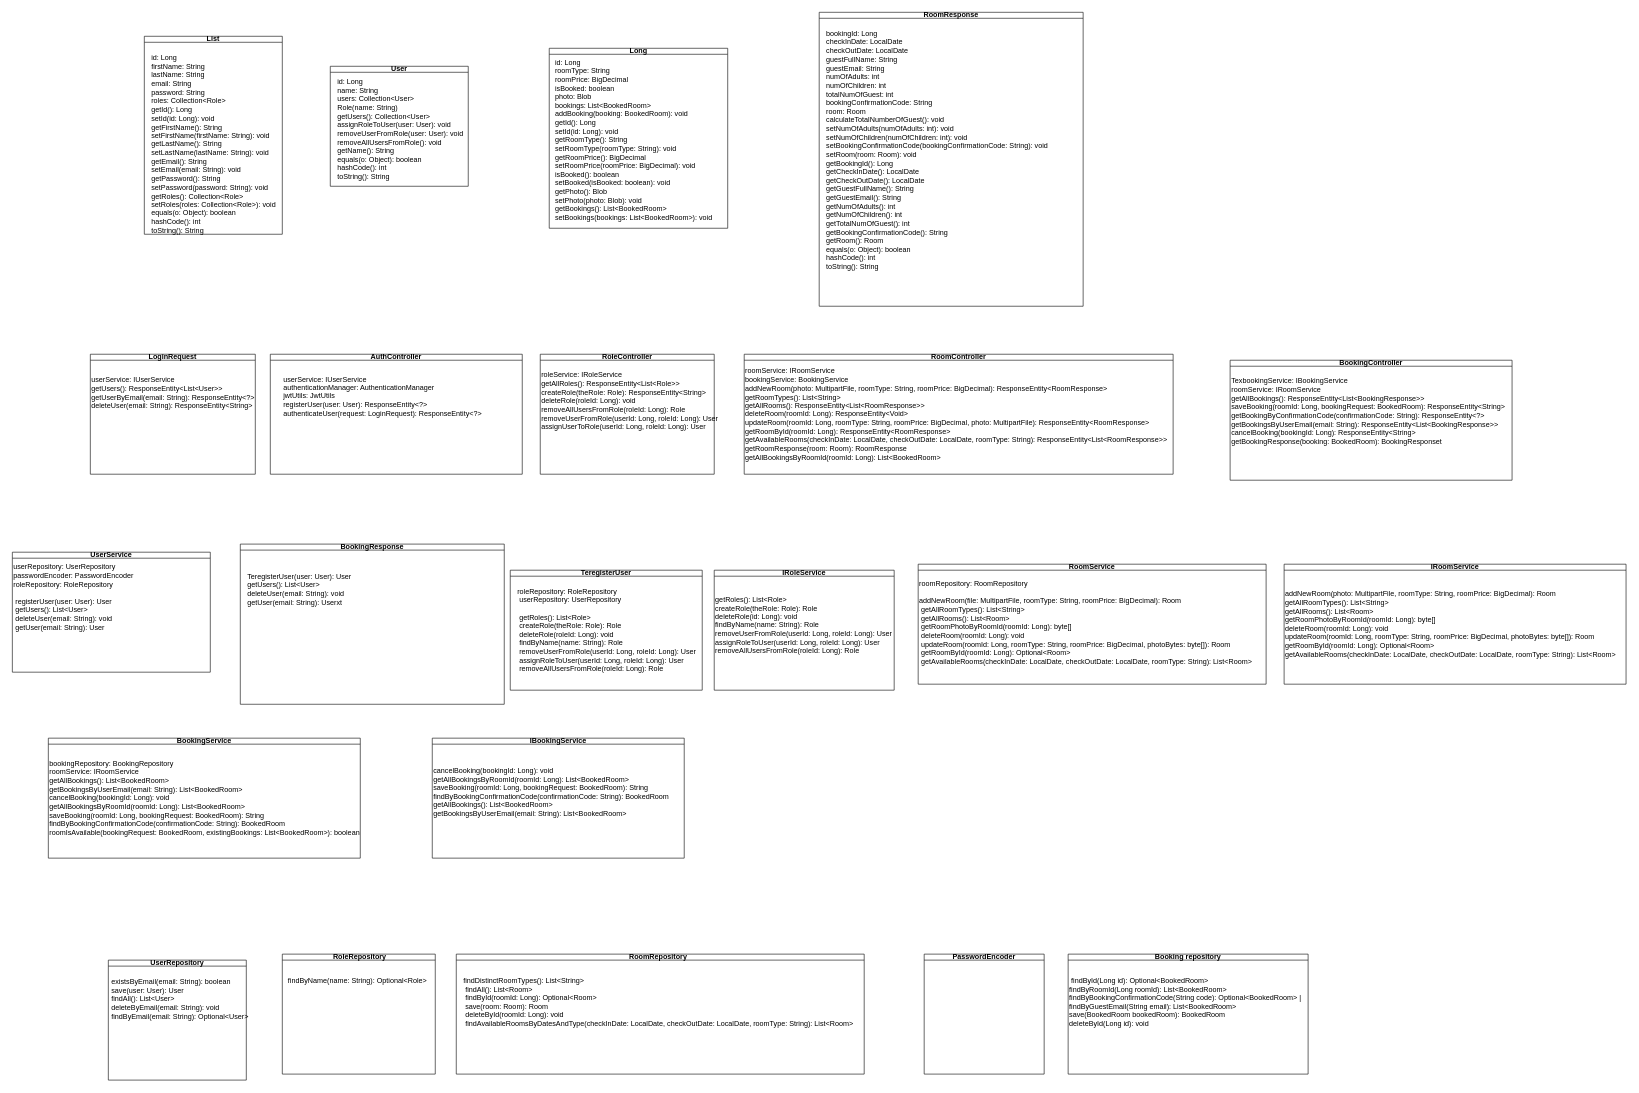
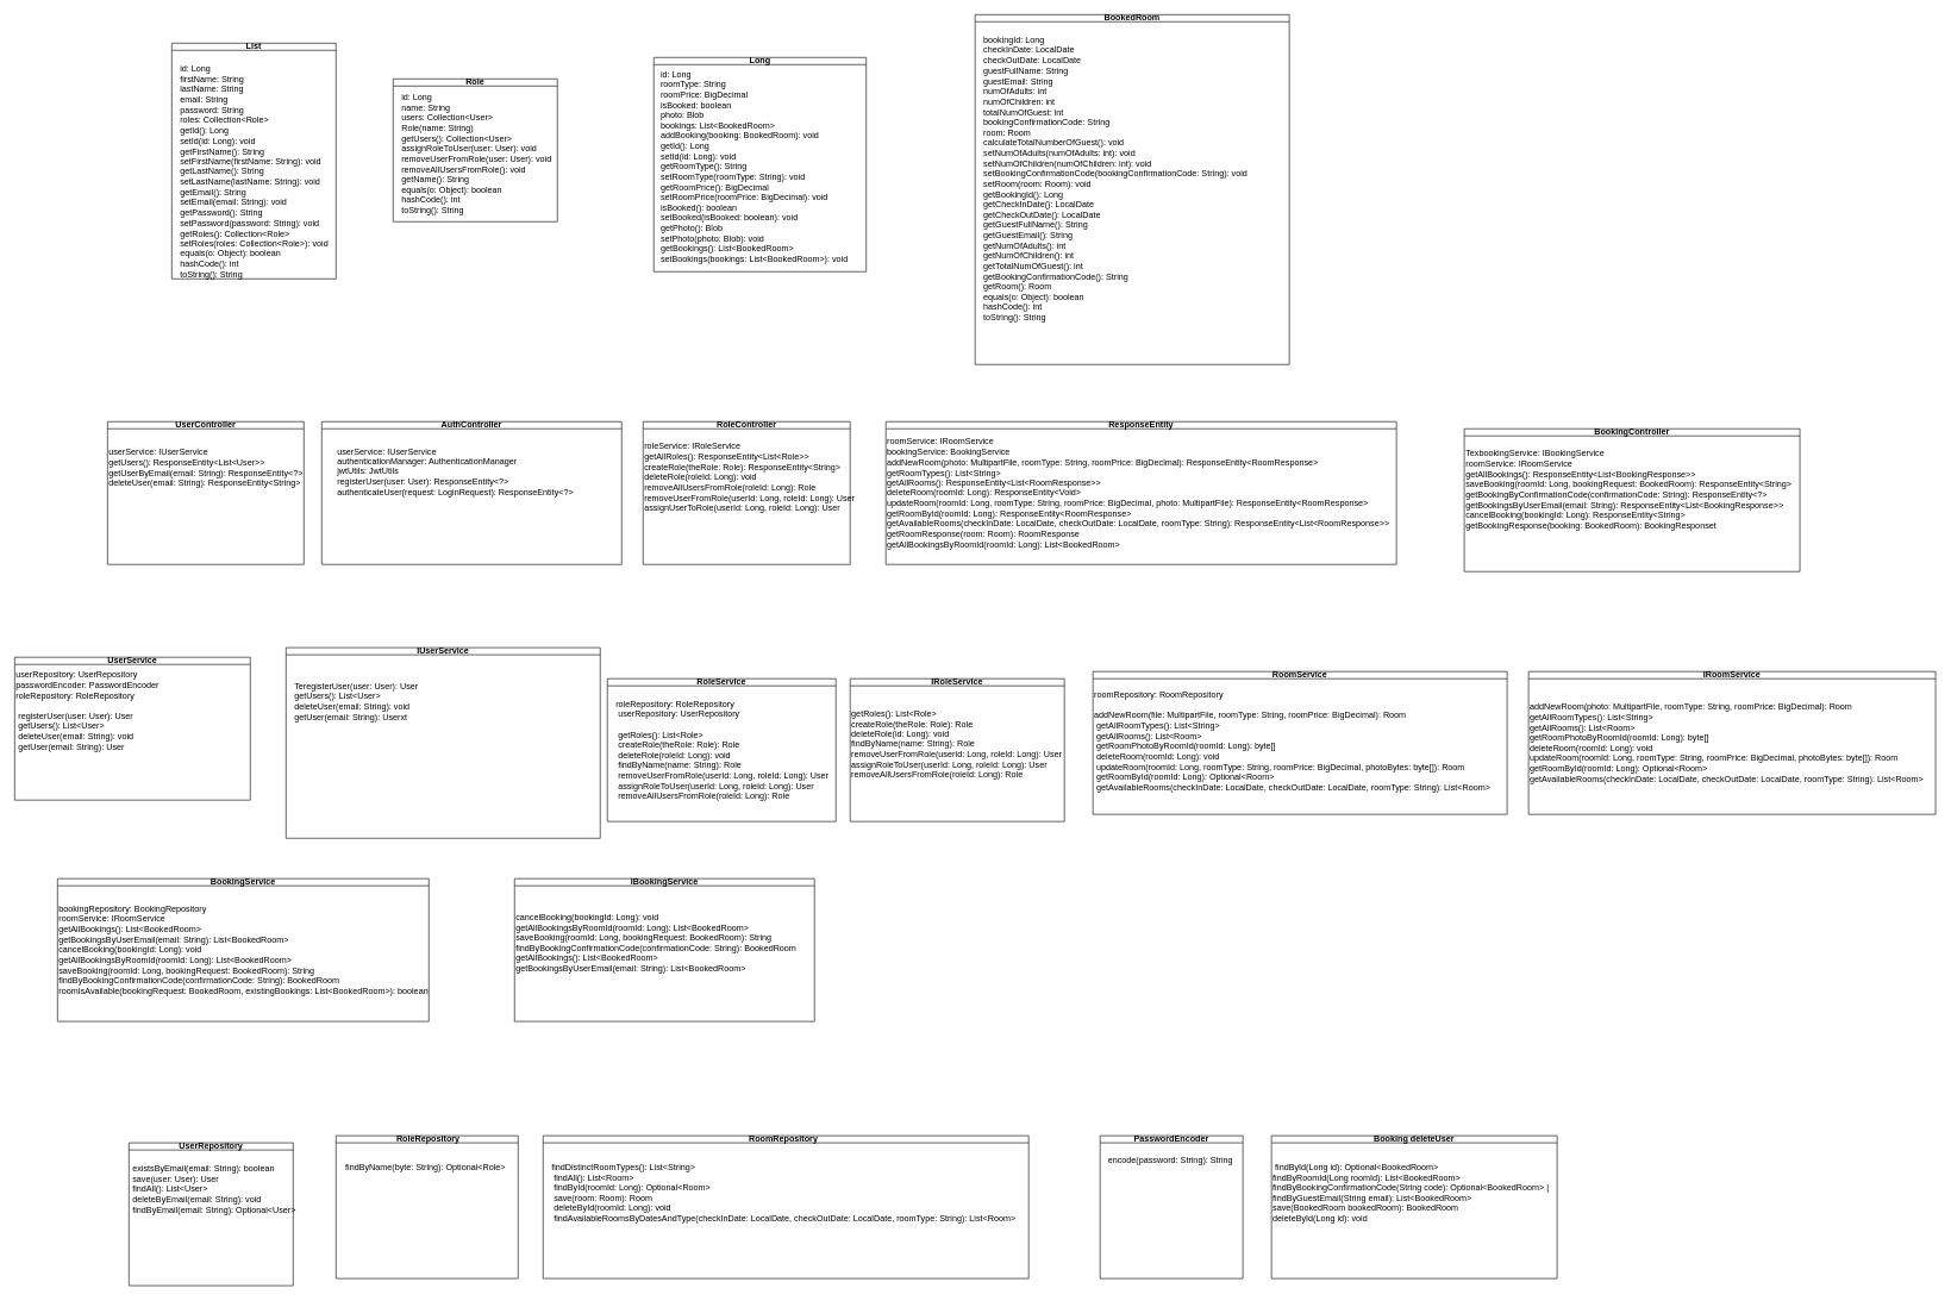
- <mxCell id="2" value=" RoomResponse " style="swimlane;whiteSpace=wrap;html=1;startSize=10;align=center;" parent="1" vertex="1"><mxGeometry x="1365" y="20" width="440" height="490" as="geometry" /></mxCell>
+ <mxCell id="2" value=" BookedRoom " style="swimlane;whiteSpace=wrap;html=1;startSize=10;align=center;" parent="1" vertex="1"><mxGeometry x="1365" y="20" width="440" height="490" as="geometry" /></mxCell>
- <mxCell id="28" value="User" style="swimlane;whiteSpace=wrap;html=1;startSize=10;" parent="1" vertex="1"><mxGeometry x="550" y="110" width="230" height="200" as="geometry" /></mxCell>
+ <mxCell id="28" value="Role" style="swimlane;whiteSpace=wrap;html=1;startSize=10;" parent="1" vertex="1"><mxGeometry x="550" y="110" width="230" height="200" as="geometry" /></mxCell>
- <mxCell id="32" value=" LoginRequest " style="swimlane;whiteSpace=wrap;html=1;startSize=10;" parent="1" vertex="1"><mxGeometry x="150" y="590" width="275" height="200" as="geometry" /></mxCell>
+ <mxCell id="32" value=" UserController " style="swimlane;whiteSpace=wrap;html=1;startSize=10;" parent="1" vertex="1"><mxGeometry x="150" y="590" width="275" height="200" as="geometry" /></mxCell>
- <mxCell id="6" value="&lt;div style=&quot;&quot;&gt;&lt;span style=&quot;background-color: initial;&quot;&gt;RoomController&lt;/span&gt;&lt;/div&gt;" style="swimlane;whiteSpace=wrap;html=1;startSize=10;align=center;" parent="1" vertex="1"><mxGeometry x="1240" y="590" width="715" height="200" as="geometry"><mxRectangle x="540" y="-290" width="120" height="30" as="alternateBounds" /></mxGeometry></mxCell>
+ <mxCell id="6" value="&lt;div style=&quot;&quot;&gt;&lt;span style=&quot;background-color: initial;&quot;&gt;ResponseEntity&lt;/span&gt;&lt;/div&gt;" style="swimlane;whiteSpace=wrap;html=1;startSize=10;align=center;" parent="1" vertex="1"><mxGeometry x="1240" y="590" width="715" height="200" as="geometry"><mxRectangle x="540" y="-290" width="120" height="30" as="alternateBounds" /></mxGeometry></mxCell>
- <mxCell id="14" value=" BookingResponse " style="swimlane;whiteSpace=wrap;html=1;startSize=10;" parent="1" vertex="1"><mxGeometry x="400" y="906.5" width="440" height="267" as="geometry" /></mxCell>
+ <mxCell id="14" value=" IUserService " style="swimlane;whiteSpace=wrap;html=1;startSize=10;" parent="1" vertex="1"><mxGeometry x="400" y="906.5" width="440" height="267" as="geometry" /></mxCell>
- <mxCell id="44" value="TeregisterUser " style="swimlane;whiteSpace=wrap;html=1;startSize=10;" vertex="1" parent="1"><mxGeometry y="950" width="320" height="200" as="geometry" x="850" /></mxCell>
+ <mxCell id="44" value="RoleService " style="swimlane;whiteSpace=wrap;html=1;startSize=10;" vertex="1" parent="1"><mxGeometry y="950" width="320" height="200" as="geometry" x="850" /></mxCell>
- <mxCell id="42" value="Booking repository" style="swimlane;whiteSpace=wrap;html=1;startSize=10;" vertex="1" parent="1"><mxGeometry x="1780" y="1590" width="400" height="200" as="geometry" /></mxCell>
+ <mxCell id="42" value="Booking deleteUser" style="swimlane;whiteSpace=wrap;html=1;startSize=10;" vertex="1" parent="1"><mxGeometry x="1780" y="1590" width="400" height="200" as="geometry" /></mxCell>
+ <mxCell id="19" value="encode(password: String): String&amp;nbsp;" style="text;html=1;align=center;verticalAlign=middle;resizable=0;points=[];autosize=1;strokeColor=none;fillColor=none;" vertex="1" parent="18"><mxGeometry y="20" width="200" height="30" as="geometry" /></mxCell>
- <mxCell id="21" value="&amp;nbsp;findByName(name: String): Optional&amp;lt;Role&amp;gt;&amp;nbsp;" style="text;html=1;align=center;verticalAlign=middle;resizable=0;points=[];autosize=1;strokeColor=none;fillColor=none;" vertex="1" parent="20"><mxGeometry x="-5" y="30" width="260" height="30" as="geometry" /></mxCell>
+ <mxCell id="21" value="&amp;nbsp;findByName(byte: String): Optional&amp;lt;Role&amp;gt;&amp;nbsp;" style="text;html=1;align=center;verticalAlign=middle;resizable=0;points=[];autosize=1;strokeColor=none;fillColor=none;" vertex="1" parent="20"><mxGeometry x="-5" y="30" width="260" height="30" as="geometry" /></mxCell>
